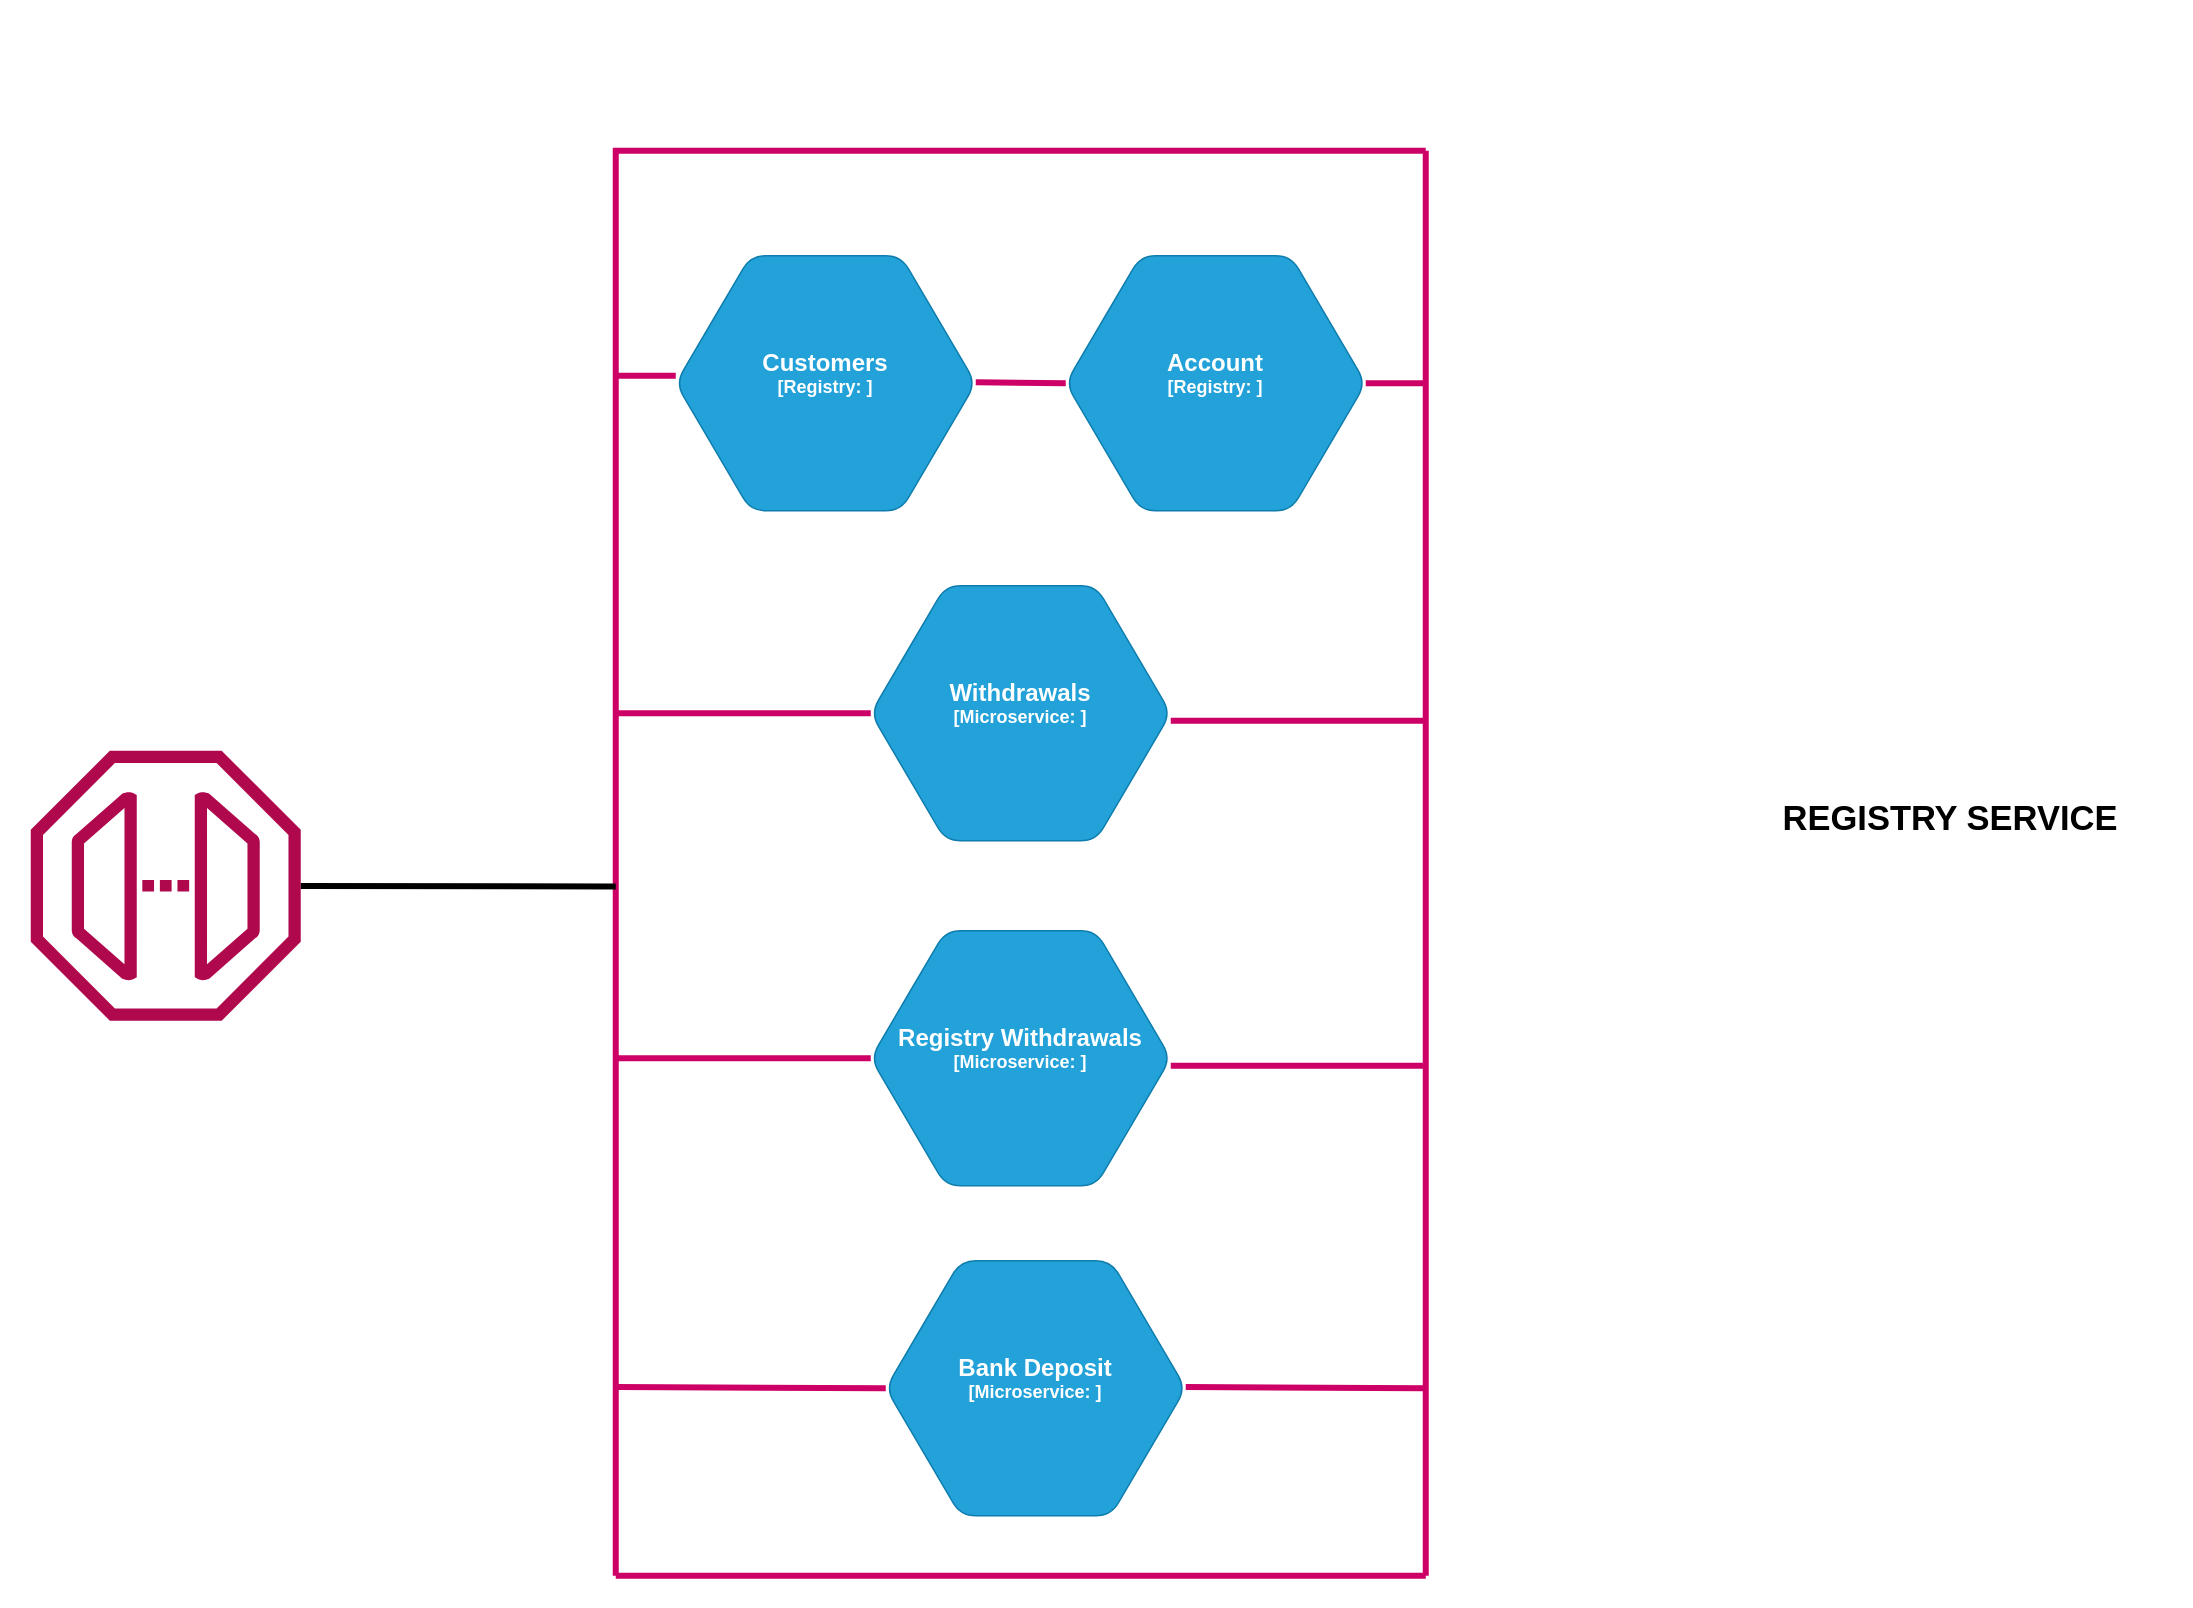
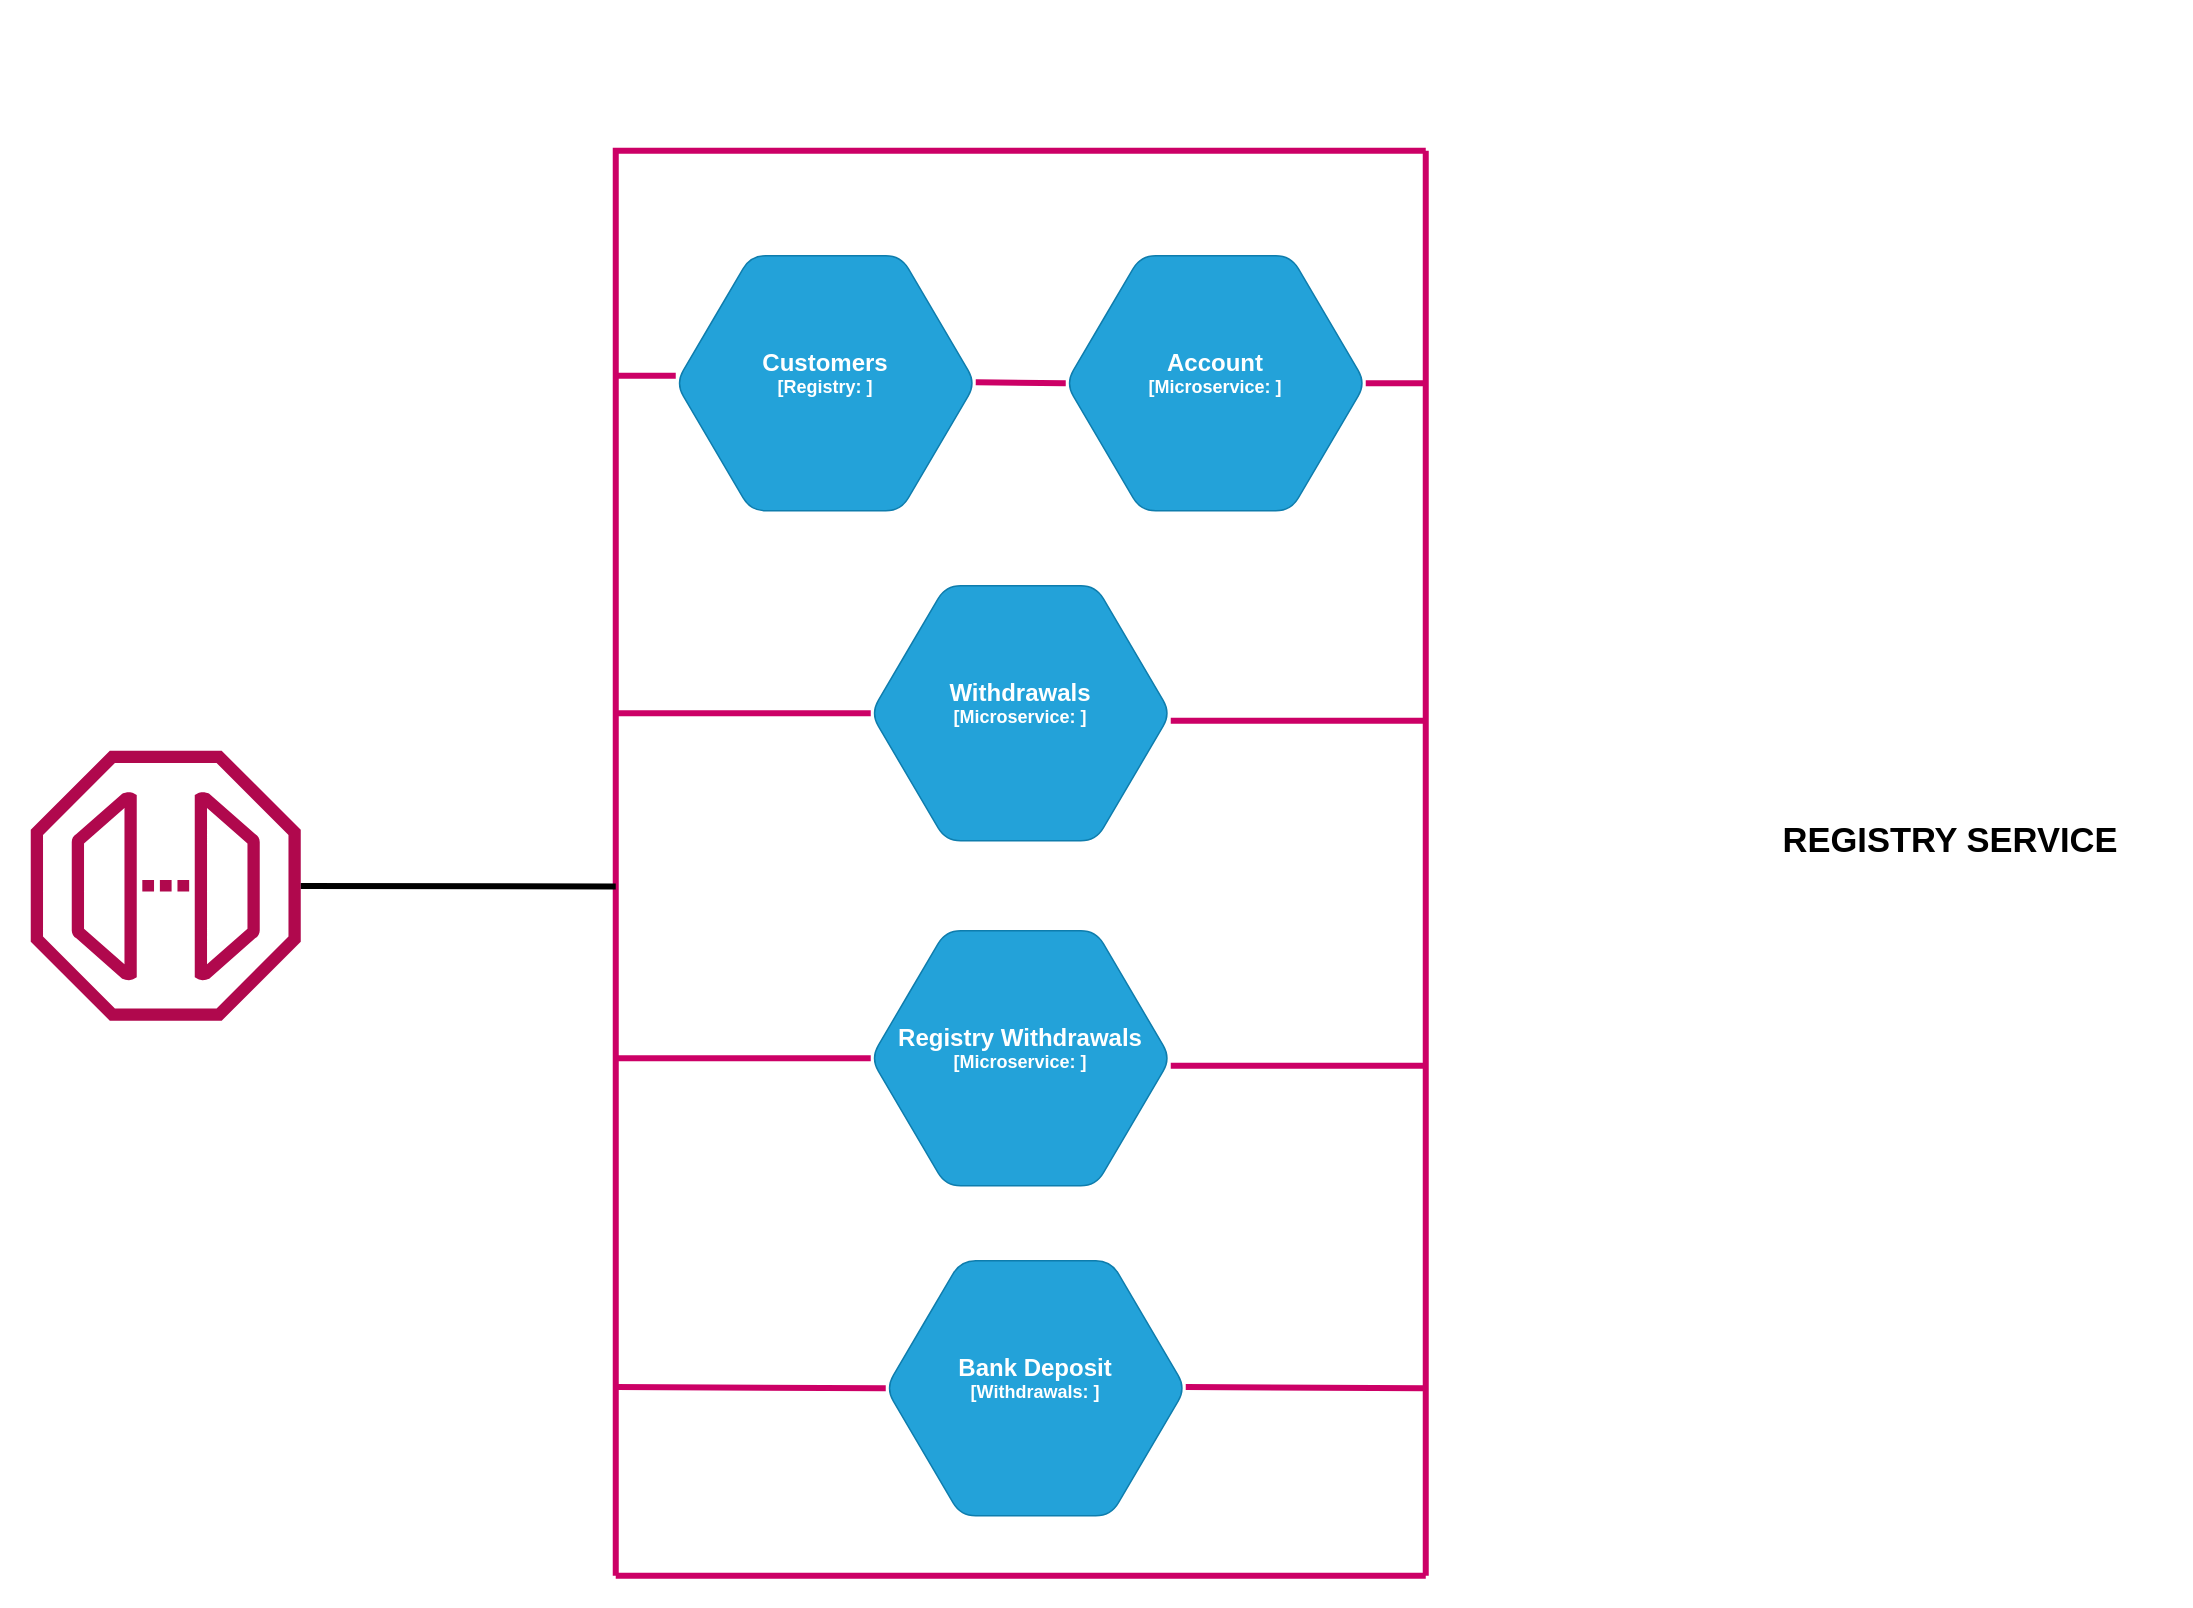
- <mxCell id="5" value="&lt;font style=&quot;font-size: 16px&quot;&gt;&lt;b&gt;Account&lt;/font&gt;&lt;div&gt;[Registry:&amp;nbsp;]&lt;/div&gt;&lt;br&gt;&lt;div&gt;&lt;font style=&quot;font-size: 11px&quot;&gt;&lt;font color=&quot;#E6E6E6&quot;&gt;&lt;/font&gt;&lt;/div&gt;" style="shape=hexagon;size=50;perimeter=hexagonPerimeter2;whiteSpace=wrap;html=1;fixedSize=1;rounded=1;labelBackgroundColor=none;fillColor=#23A2D9;fontSize=12;fontColor=#ffffff;align=center;strokeColor=#0E7DAD;metaEdit=1;points=[[0.5,0,0],[1,0.25,0],[1,0.5,0],[1,0.75,0],[0.5,1,0],[0,0.75,0],[0,0.5,0],[0,0.25,0]];resizable=0;" vertex="1" parent="1"><mxGeometry x="710" y="170" width="200" height="170" as="geometry" /></mxCell>
+ <mxCell id="5" value="&lt;font style=&quot;font-size: 16px&quot;&gt;&lt;b&gt;Account&lt;/font&gt;&lt;div&gt;[Microservice:&amp;nbsp;]&lt;/div&gt;&lt;br&gt;&lt;div&gt;&lt;font style=&quot;font-size: 11px&quot;&gt;&lt;font color=&quot;#E6E6E6&quot;&gt;&lt;/font&gt;&lt;/div&gt;" style="shape=hexagon;size=50;perimeter=hexagonPerimeter2;whiteSpace=wrap;html=1;fixedSize=1;rounded=1;labelBackgroundColor=none;fillColor=#23A2D9;fontSize=12;fontColor=#ffffff;align=center;strokeColor=#0E7DAD;metaEdit=1;points=[[0.5,0,0],[1,0.25,0],[1,0.5,0],[1,0.75,0],[0.5,1,0],[0,0.75,0],[0,0.5,0],[0,0.25,0]];resizable=0;" vertex="1" parent="1"><mxGeometry x="710" y="170" width="200" height="170" as="geometry" /></mxCell>
- <mxCell id="23" value="&lt;font style=&quot;font-size: 23px&quot;&gt;REGISTRY SERVICE&lt;/font&gt;" style="text;html=1;strokeColor=none;fillColor=none;align=center;verticalAlign=middle;whiteSpace=wrap;rounded=0;fontStyle=1" vertex="1" parent="1"><mxGeometry x="1160" y="530" width="280" height="30" as="geometry" /></mxCell>
+ <mxCell id="23" value="&lt;font style=&quot;font-size: 23px&quot;&gt;REGISTRY SERVICE&lt;/font&gt;" style="text;html=1;strokeColor=none;fillColor=none;align=center;verticalAlign=middle;whiteSpace=wrap;rounded=0;fontStyle=1" vertex="1" parent="1"><mxGeometry x="1160" y="545" width="280" height="30" as="geometry" /></mxCell>
- <mxCell id="4" value="&lt;font style=&quot;font-size: 16px&quot;&gt;&lt;b&gt;Bank Deposit&lt;/font&gt;&lt;div&gt;[Microservice:&amp;nbsp;]&lt;/div&gt;&lt;br&gt;&lt;div&gt;&lt;font style=&quot;font-size: 11px&quot;&gt;&lt;font color=&quot;#E6E6E6&quot;&gt;&lt;/font&gt;&lt;/div&gt;" style="shape=hexagon;size=50;perimeter=hexagonPerimeter2;whiteSpace=wrap;html=1;fixedSize=1;rounded=1;labelBackgroundColor=none;fillColor=#23A2D9;fontSize=12;fontColor=#ffffff;align=center;strokeColor=#0E7DAD;metaEdit=1;points=[[0.5,0,0],[1,0.25,0],[1,0.5,0],[1,0.75,0],[0.5,1,0],[0,0.75,0],[0,0.5,0],[0,0.25,0]];resizable=0;" vertex="1" parent="1"><mxGeometry x="590" y="840" width="200" height="170" as="geometry" /></mxCell>
+ <mxCell id="4" value="&lt;font style=&quot;font-size: 16px&quot;&gt;&lt;b&gt;Bank Deposit&lt;/font&gt;&lt;div&gt;[Withdrawals:&amp;nbsp;]&lt;/div&gt;&lt;br&gt;&lt;div&gt;&lt;font style=&quot;font-size: 11px&quot;&gt;&lt;font color=&quot;#E6E6E6&quot;&gt;&lt;/font&gt;&lt;/div&gt;" style="shape=hexagon;size=50;perimeter=hexagonPerimeter2;whiteSpace=wrap;html=1;fixedSize=1;rounded=1;labelBackgroundColor=none;fillColor=#23A2D9;fontSize=12;fontColor=#ffffff;align=center;strokeColor=#0E7DAD;metaEdit=1;points=[[0.5,0,0],[1,0.25,0],[1,0.5,0],[1,0.75,0],[0.5,1,0],[0,0.75,0],[0,0.5,0],[0,0.25,0]];resizable=0;" vertex="1" parent="1"><mxGeometry x="590" y="840" width="200" height="170" as="geometry" /></mxCell>
